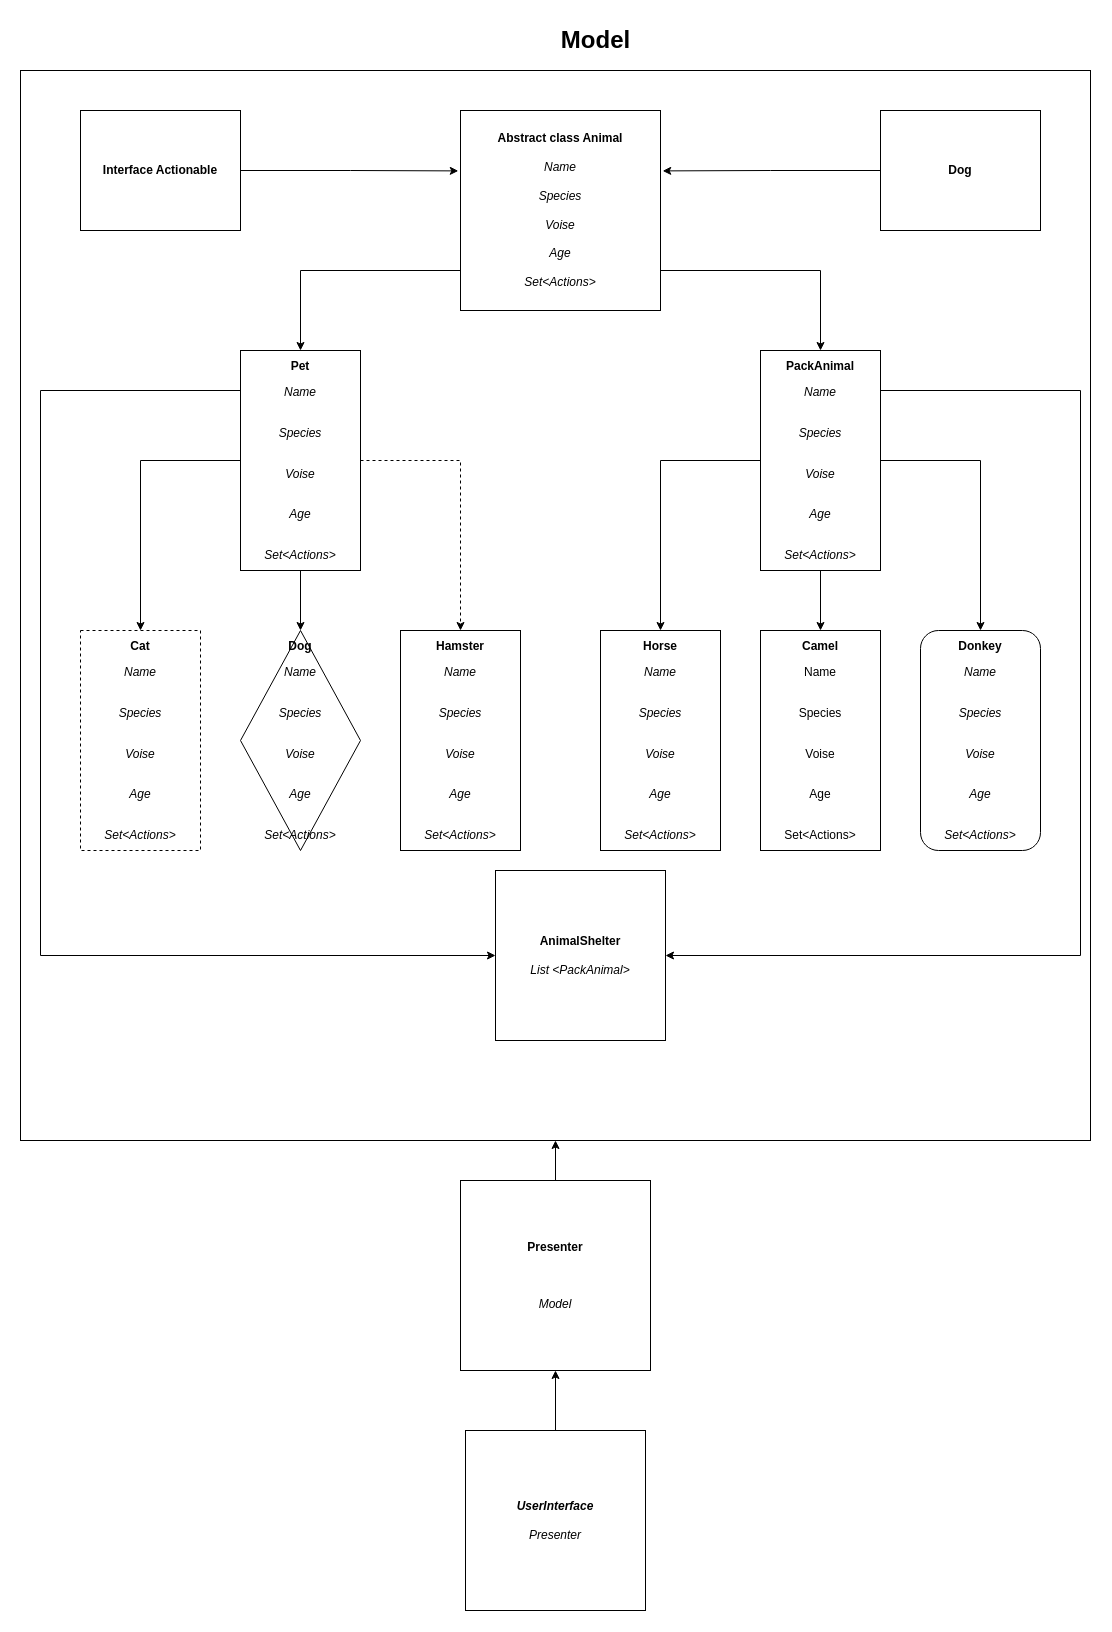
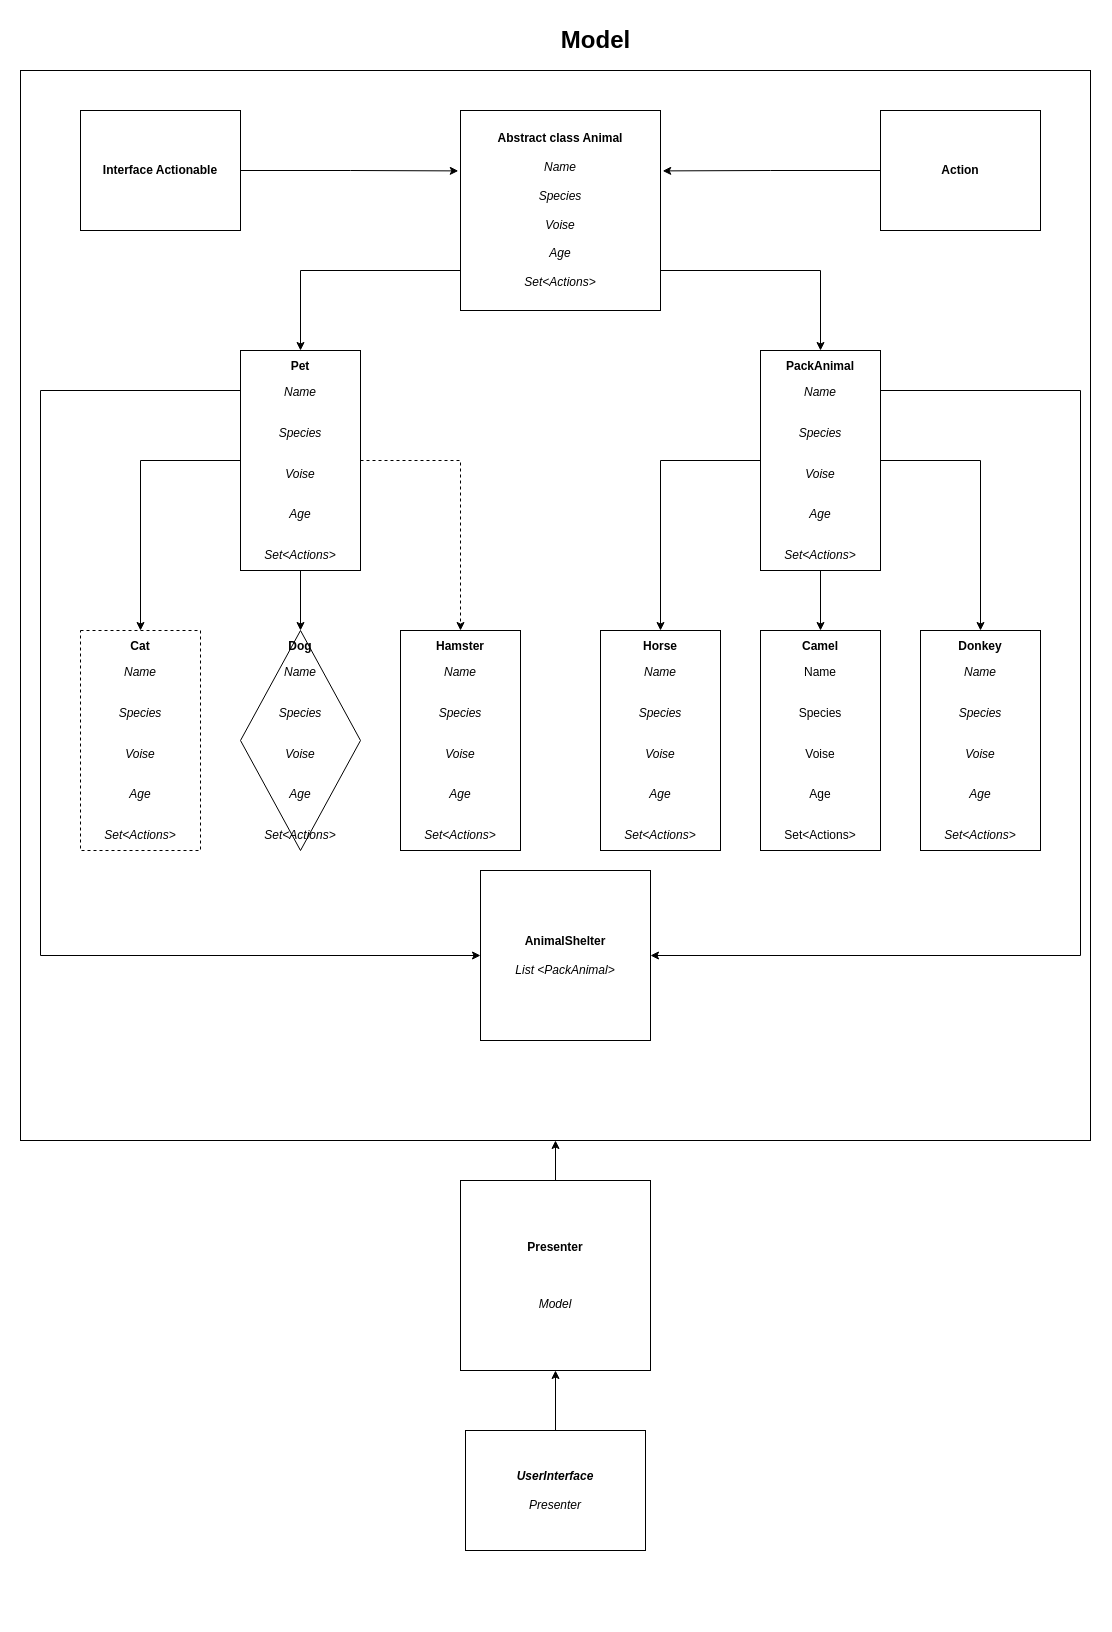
- <mxCell id="6" value="&lt;b&gt;Dog&lt;/b&gt;" style="rounded=0;whiteSpace=wrap;html=1;" parent="1" vertex="1"><mxGeometry x="880" y="110" width="160" height="120" as="geometry" /></mxCell>
+ <mxCell id="6" value="&lt;b&gt;Action&lt;/b&gt;" style="rounded=0;whiteSpace=wrap;html=1;" parent="1" vertex="1"><mxGeometry x="880" y="110" width="160" height="120" as="geometry" /></mxCell>
- <mxCell id="23" value="&lt;p class=&quot;MsoNormal&quot;&gt;&lt;b&gt;Donkey&lt;/b&gt;&lt;/p&gt;&lt;p class=&quot;MsoNormal&quot;&gt;&lt;i&gt;Name&lt;span style=&quot;font-size: 9pt; line-height: 107%; font-family: Helvetica, sans-serif;&quot; lang=&quot;EN-US&quot;&gt;&lt;br style=&quot;border-color: var(--border-color);&quot;&gt;&lt;span style=&quot;background-image: initial; background-position: initial; background-size: initial; background-repeat: initial; background-attachment: initial; background-origin: initial; background-clip: initial;&quot;&gt;&lt;br&gt;&lt;/span&gt;&lt;/span&gt;&lt;/i&gt;&lt;/p&gt;&lt;p class=&quot;MsoNormal&quot;&gt;&lt;span style=&quot;font-size: 9pt; line-height: 107%; font-family: Helvetica, sans-serif;&quot; lang=&quot;EN-US&quot;&gt;&lt;i&gt;&lt;span style=&quot;background-image: initial; background-position: initial; background-size: initial; background-repeat: initial; background-attachment: initial; background-origin: initial; background-clip: initial;&quot;&gt;Species&lt;/span&gt;&lt;br style=&quot;border-color: var(--border-color);&quot;&gt;&lt;span style=&quot;background-image: initial; background-position: initial; background-size: initial; background-repeat: initial; background-attachment: initial; background-origin: initial; background-clip: initial;&quot;&gt;&lt;br&gt;&lt;/span&gt;&lt;/i&gt;&lt;/span&gt;&lt;/p&gt;&lt;p class=&quot;MsoNormal&quot;&gt;&lt;span style=&quot;font-size: 9pt; line-height: 107%; font-family: Helvetica, sans-serif;&quot; lang=&quot;EN-US&quot;&gt;&lt;i&gt;&lt;span style=&quot;background-image: initial; background-position: initial; background-size: initial; background-repeat: initial; background-attachment: initial; background-origin: initial; background-clip: initial;&quot;&gt;Voise&lt;/span&gt;&lt;br style=&quot;border-color: var(--border-color);&quot;&gt;&lt;span style=&quot;background-image: initial; background-position: initial; background-size: initial; background-repeat: initial; background-attachment: initial; background-origin: initial; background-clip: initial;&quot;&gt;&lt;br&gt;&lt;/span&gt;&lt;/i&gt;&lt;/span&gt;&lt;/p&gt;&lt;p class=&quot;MsoNormal&quot;&gt;&lt;span style=&quot;font-size: 9pt; line-height: 107%; font-family: Helvetica, sans-serif;&quot; lang=&quot;EN-US&quot;&gt;&lt;i&gt;&lt;span style=&quot;background-image: initial; background-position: initial; background-size: initial; background-repeat: initial; background-attachment: initial; background-origin: initial; background-clip: initial;&quot;&gt;Age&lt;/span&gt;&lt;br style=&quot;border-color: var(--border-color);&quot;&gt;&lt;span style=&quot;background-image: initial; background-position: initial; background-size: initial; background-repeat: initial; background-attachment: initial; background-origin: initial; background-clip: initial;&quot;&gt;&lt;br&gt;&lt;/span&gt;&lt;/i&gt;&lt;/span&gt;&lt;/p&gt;&lt;p class=&quot;MsoNormal&quot;&gt;&lt;span style=&quot;font-size: 9pt; line-height: 107%; font-family: Helvetica, sans-serif;&quot; lang=&quot;EN-US&quot;&gt;&lt;span style=&quot;background-image: initial; background-position: initial; background-size: initial; background-repeat: initial; background-attachment: initial; background-origin: initial; background-clip: initial;&quot;&gt;&lt;i&gt;Set&amp;lt;Actions&amp;gt;&lt;/i&gt;&lt;/span&gt;&lt;/span&gt;&lt;span lang=&quot;EN-US&quot;&gt;&lt;/span&gt;&lt;/p&gt;" style="whiteSpace=wrap;html=1;rounded=1;" parent="1" vertex="1"><mxGeometry x="920" y="630" width="120" height="220" as="geometry" /></mxCell>
+ <mxCell id="23" value="&lt;p class=&quot;MsoNormal&quot;&gt;&lt;b&gt;Donkey&lt;/b&gt;&lt;/p&gt;&lt;p class=&quot;MsoNormal&quot;&gt;&lt;i&gt;Name&lt;span style=&quot;font-size: 9pt; line-height: 107%; font-family: Helvetica, sans-serif;&quot; lang=&quot;EN-US&quot;&gt;&lt;br style=&quot;border-color: var(--border-color);&quot;&gt;&lt;span style=&quot;background-image: initial; background-position: initial; background-size: initial; background-repeat: initial; background-attachment: initial; background-origin: initial; background-clip: initial;&quot;&gt;&lt;br&gt;&lt;/span&gt;&lt;/span&gt;&lt;/i&gt;&lt;/p&gt;&lt;p class=&quot;MsoNormal&quot;&gt;&lt;span style=&quot;font-size: 9pt; line-height: 107%; font-family: Helvetica, sans-serif;&quot; lang=&quot;EN-US&quot;&gt;&lt;i&gt;&lt;span style=&quot;background-image: initial; background-position: initial; background-size: initial; background-repeat: initial; background-attachment: initial; background-origin: initial; background-clip: initial;&quot;&gt;Species&lt;/span&gt;&lt;br style=&quot;border-color: var(--border-color);&quot;&gt;&lt;span style=&quot;background-image: initial; background-position: initial; background-size: initial; background-repeat: initial; background-attachment: initial; background-origin: initial; background-clip: initial;&quot;&gt;&lt;br&gt;&lt;/span&gt;&lt;/i&gt;&lt;/span&gt;&lt;/p&gt;&lt;p class=&quot;MsoNormal&quot;&gt;&lt;span style=&quot;font-size: 9pt; line-height: 107%; font-family: Helvetica, sans-serif;&quot; lang=&quot;EN-US&quot;&gt;&lt;i&gt;&lt;span style=&quot;background-image: initial; background-position: initial; background-size: initial; background-repeat: initial; background-attachment: initial; background-origin: initial; background-clip: initial;&quot;&gt;Voise&lt;/span&gt;&lt;br style=&quot;border-color: var(--border-color);&quot;&gt;&lt;span style=&quot;background-image: initial; background-position: initial; background-size: initial; background-repeat: initial; background-attachment: initial; background-origin: initial; background-clip: initial;&quot;&gt;&lt;br&gt;&lt;/span&gt;&lt;/i&gt;&lt;/span&gt;&lt;/p&gt;&lt;p class=&quot;MsoNormal&quot;&gt;&lt;span style=&quot;font-size: 9pt; line-height: 107%; font-family: Helvetica, sans-serif;&quot; lang=&quot;EN-US&quot;&gt;&lt;i&gt;&lt;span style=&quot;background-image: initial; background-position: initial; background-size: initial; background-repeat: initial; background-attachment: initial; background-origin: initial; background-clip: initial;&quot;&gt;Age&lt;/span&gt;&lt;br style=&quot;border-color: var(--border-color);&quot;&gt;&lt;span style=&quot;background-image: initial; background-position: initial; background-size: initial; background-repeat: initial; background-attachment: initial; background-origin: initial; background-clip: initial;&quot;&gt;&lt;br&gt;&lt;/span&gt;&lt;/i&gt;&lt;/span&gt;&lt;/p&gt;&lt;p class=&quot;MsoNormal&quot;&gt;&lt;span style=&quot;font-size: 9pt; line-height: 107%; font-family: Helvetica, sans-serif;&quot; lang=&quot;EN-US&quot;&gt;&lt;span style=&quot;background-image: initial; background-position: initial; background-size: initial; background-repeat: initial; background-attachment: initial; background-origin: initial; background-clip: initial;&quot;&gt;&lt;i&gt;Set&amp;lt;Actions&amp;gt;&lt;/i&gt;&lt;/span&gt;&lt;/span&gt;&lt;span lang=&quot;EN-US&quot;&gt;&lt;/span&gt;&lt;/p&gt;" style="rounded=0;whiteSpace=wrap;html=1;" parent="1" vertex="1"><mxGeometry x="920" y="630" width="120" height="220" as="geometry" /></mxCell>
- <mxCell id="26" value="&lt;b&gt;AnimalShelter&lt;/b&gt;&lt;br&gt;&lt;br&gt;&lt;i style=&quot;&quot;&gt;List &amp;lt;PackAnimal&amp;gt;&lt;/i&gt;" style="whiteSpace=wrap;html=1;aspect=fixed;" parent="1" vertex="1"><mxGeometry x="495" y="870" width="170" height="170" as="geometry" /></mxCell>
+ <mxCell id="26" value="&lt;b&gt;AnimalShelter&lt;/b&gt;&lt;br&gt;&lt;br&gt;&lt;i style=&quot;&quot;&gt;List &amp;lt;PackAnimal&amp;gt;&lt;/i&gt;" style="whiteSpace=wrap;html=1;aspect=fixed;" parent="1" vertex="1"><mxGeometry x="480" y="870" width="170" height="170" as="geometry" /></mxCell>
- <mxCell id="31" value="&lt;i&gt;&lt;b&gt;UserInterface&lt;/b&gt;&lt;br&gt;&lt;br&gt;Presenter&lt;/i&gt;&lt;i style=&quot;&quot;&gt;&lt;br&gt;&lt;/i&gt;" style="whiteSpace=wrap;html=1;aspect=fixed;" parent="1" vertex="1"><mxGeometry x="465" y="1430" width="180" height="180" as="geometry" /></mxCell>
+ <mxCell id="31" value="&lt;i&gt;&lt;b&gt;UserInterface&lt;/b&gt;&lt;br&gt;&lt;br&gt;Presenter&lt;/i&gt;&lt;i style=&quot;&quot;&gt;&lt;br&gt;&lt;/i&gt;" style="whiteSpace=wrap;html=1;aspect=fixed;" parent="1" vertex="1"><mxGeometry x="465" y="1430" width="180" height="120" as="geometry" /></mxCell>
